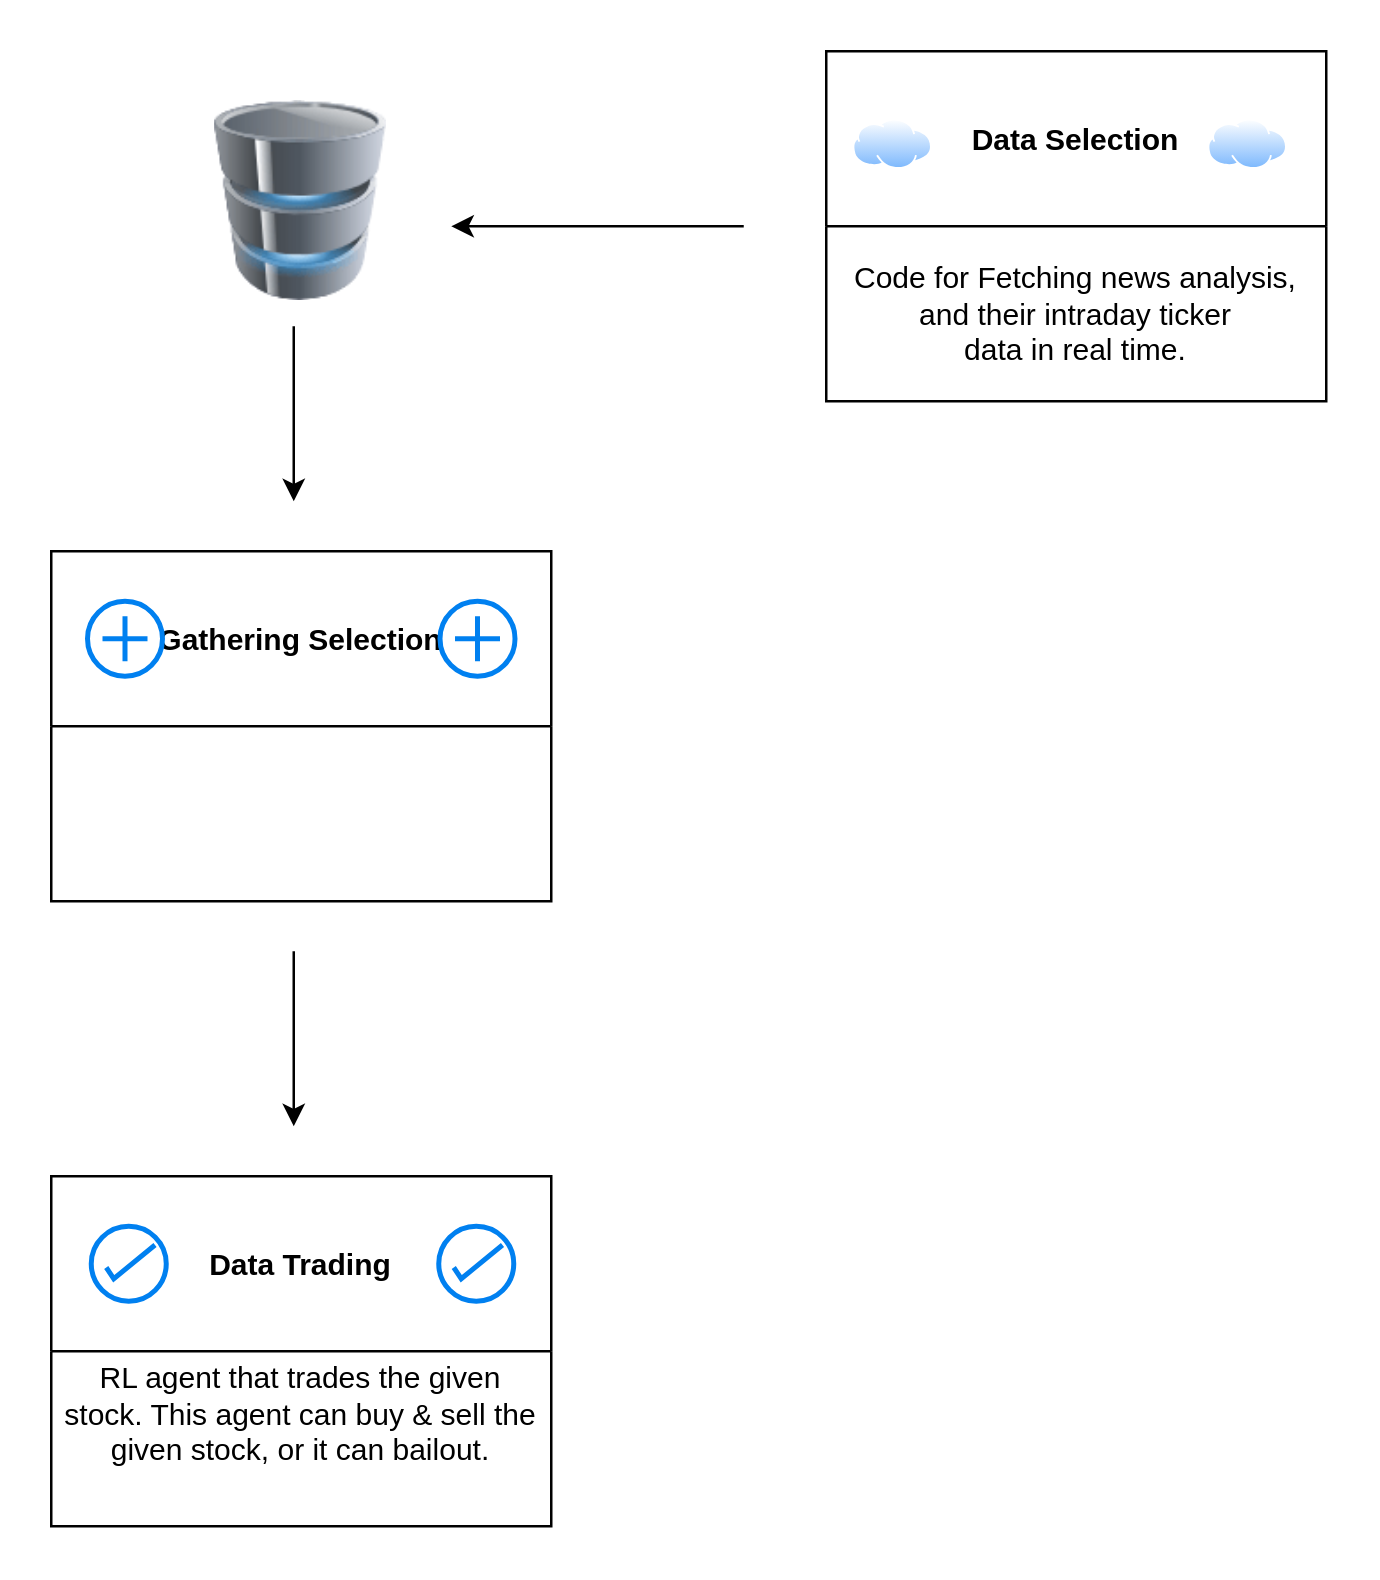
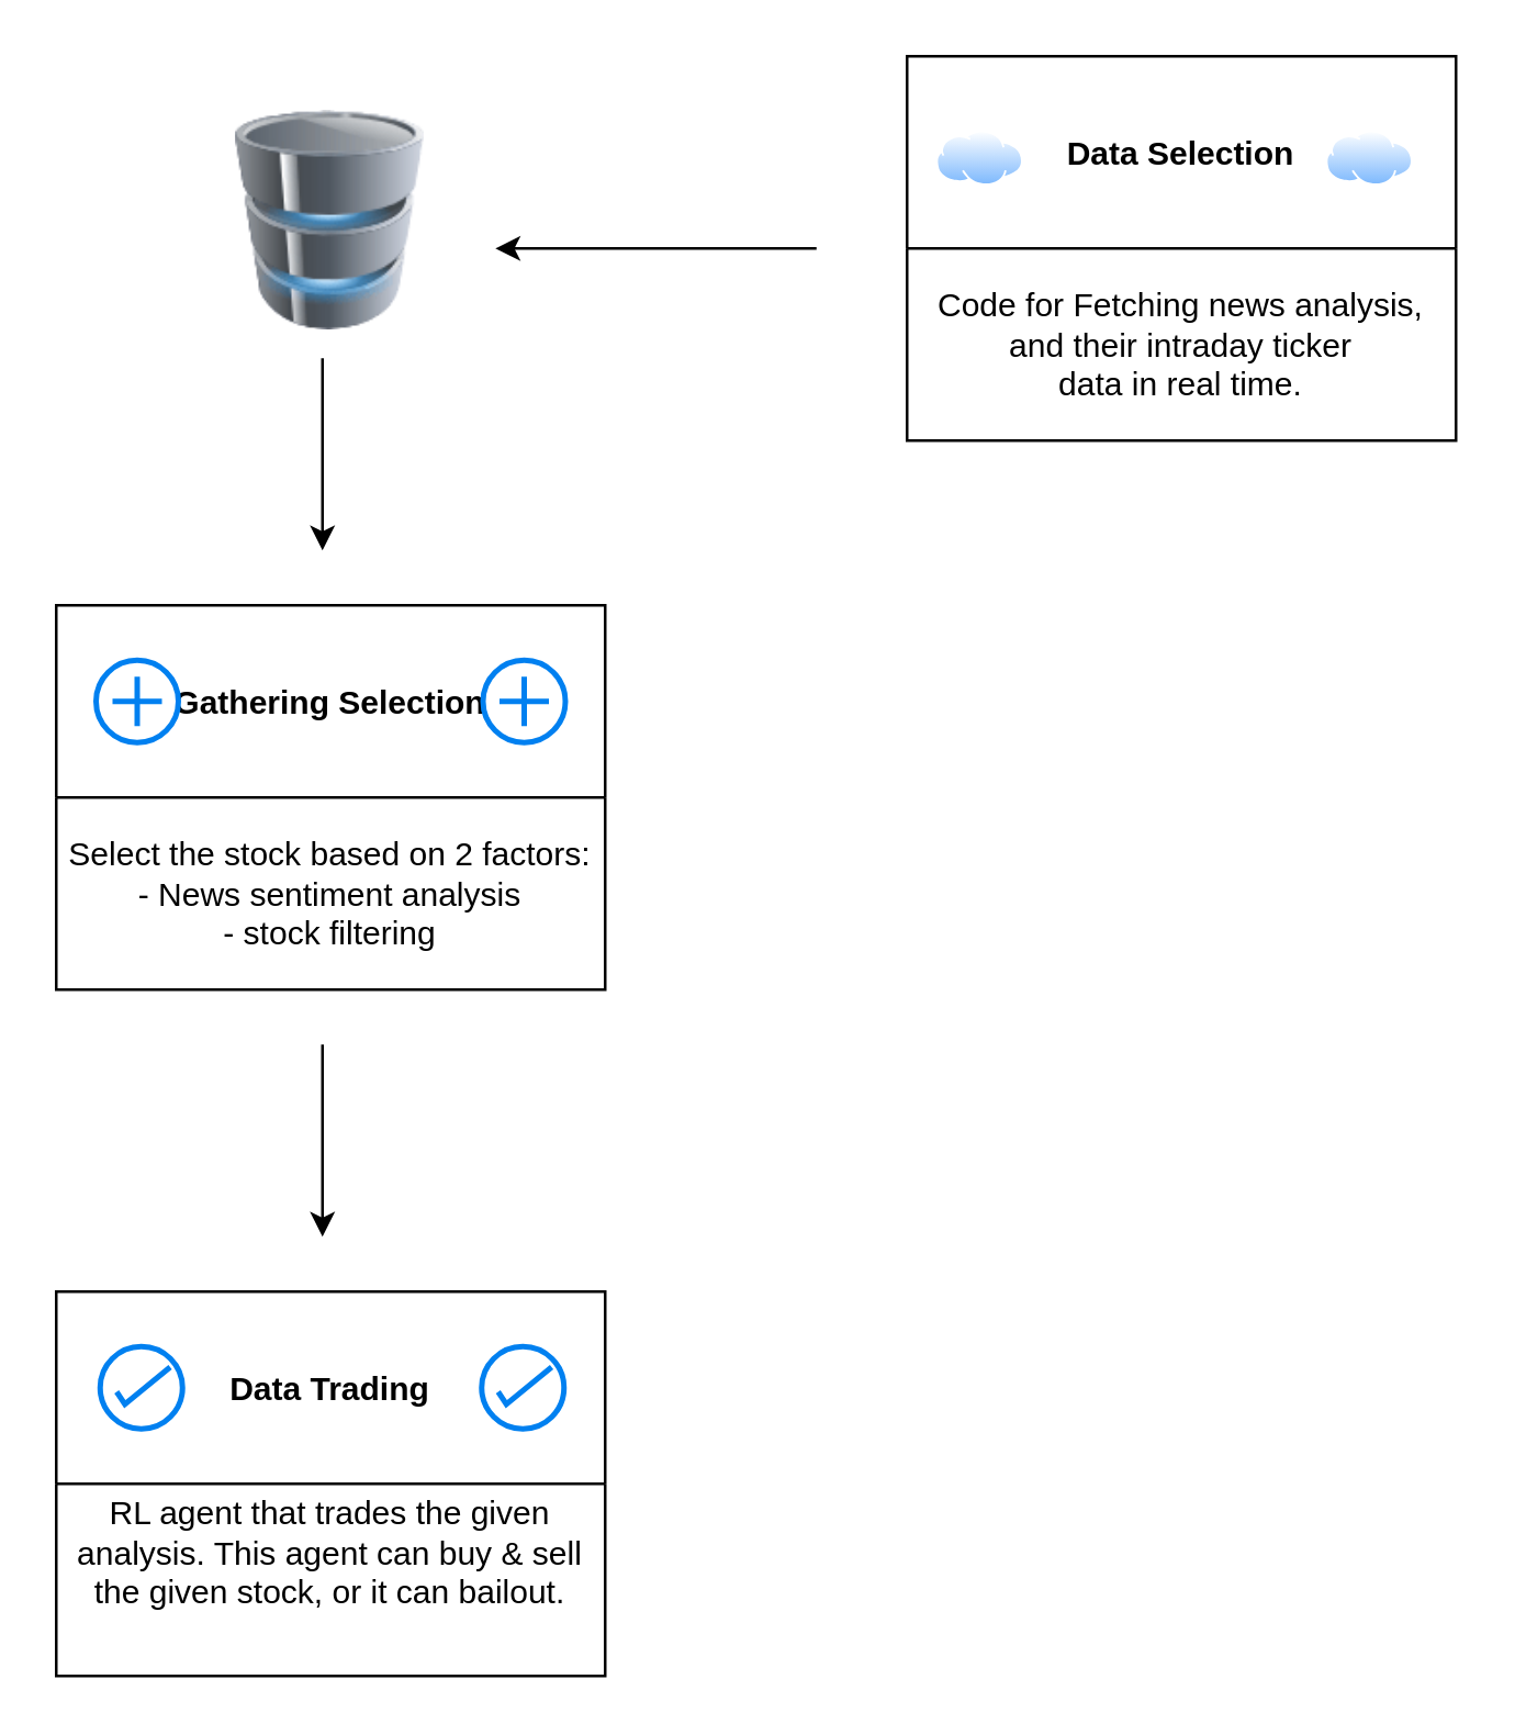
+ <mxCell id="10" value="&lt;br&gt;Select the stock based on 2 factors:&lt;br&gt;- News sentiment analysis&lt;br&gt;- stock filtering" style="text;html=1;strokeColor=none;fillColor=none;spacing=5;spacingTop=-20;whiteSpace=wrap;overflow=hidden;rounded=0;align=center;" vertex="1" parent="9"><mxGeometry y="80" width="200" height="60" as="geometry" /></mxCell>
- <mxCell id="15" value="&lt;br&gt;RL agent that trades the given stock. This agent can buy &amp;amp; sell the given stock, or it can bailout." style="text;html=1;strokeColor=none;fillColor=none;spacing=5;spacingTop=-20;whiteSpace=wrap;overflow=hidden;rounded=0;align=center;" vertex="1" parent="14"><mxGeometry y="70" width="200" height="70" as="geometry" /></mxCell>
+ <mxCell id="15" value="&lt;br&gt;RL agent that trades the given analysis. This agent can buy &amp;amp; sell the given stock, or it can bailout." style="text;html=1;strokeColor=none;fillColor=none;spacing=5;spacingTop=-20;whiteSpace=wrap;overflow=hidden;rounded=0;align=center;" vertex="1" parent="14"><mxGeometry y="70" width="200" height="70" as="geometry" /></mxCell>
